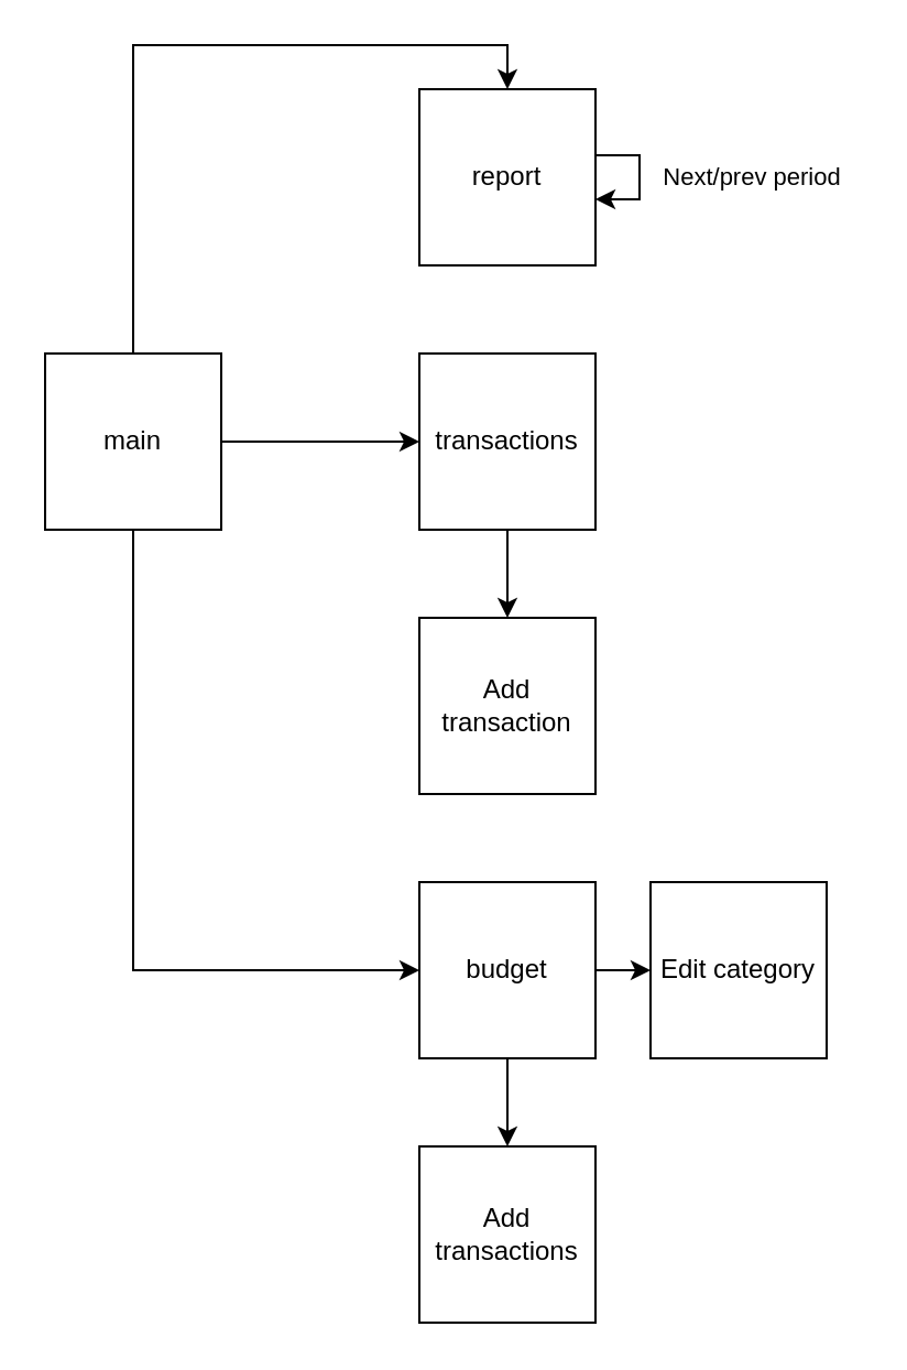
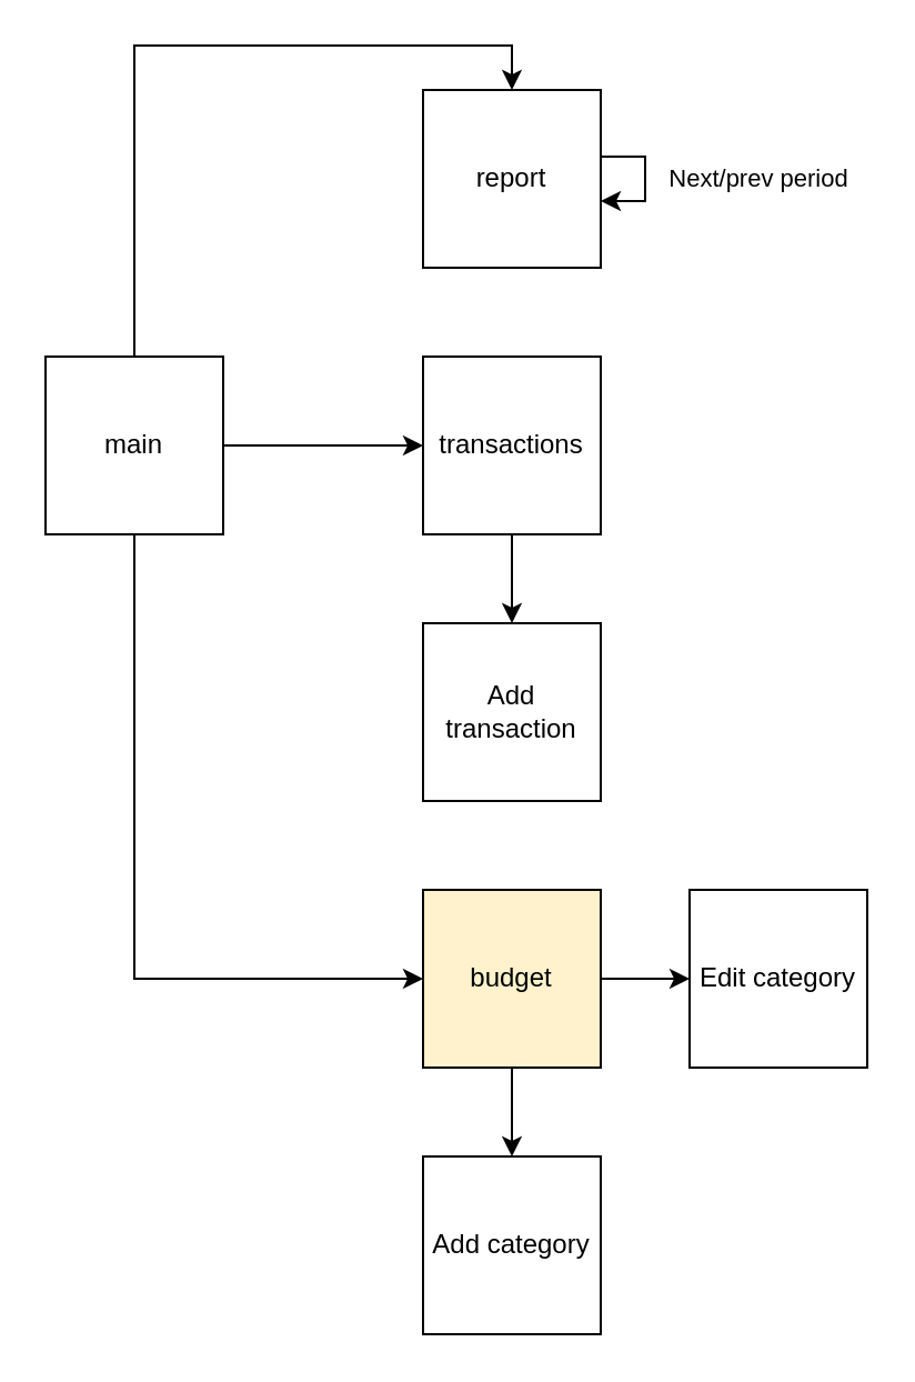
- <mxCell id="11" value="budget" style="whiteSpace=wrap;html=1;aspect=fixed;" vertex="1" parent="1"><mxGeometry x="190" y="400" width="80" height="80" as="geometry" /></mxCell>
+ <mxCell id="11" value="budget" style="whiteSpace=wrap;html=1;aspect=fixed;fillColor=#fff2cc;" vertex="1" parent="1"><mxGeometry x="190" y="400" width="80" height="80" as="geometry" /></mxCell>
- <mxCell id="16" value="Edit category" style="whiteSpace=wrap;html=1;aspect=fixed;" vertex="1" parent="1"><mxGeometry x="295" y="400" width="80" height="80" as="geometry" /></mxCell>
+ <mxCell id="16" value="Edit category" style="whiteSpace=wrap;html=1;aspect=fixed;" vertex="1" parent="1"><mxGeometry x="310" y="400" width="80" height="80" as="geometry" /></mxCell>
- <mxCell id="12" value="Add transactions" style="whiteSpace=wrap;html=1;aspect=fixed;" vertex="1" parent="1"><mxGeometry x="190" y="520" width="80" height="80" as="geometry" /></mxCell>
+ <mxCell id="12" value="Add category" style="whiteSpace=wrap;html=1;aspect=fixed;" vertex="1" parent="1"><mxGeometry x="190" y="520" width="80" height="80" as="geometry" /></mxCell>
